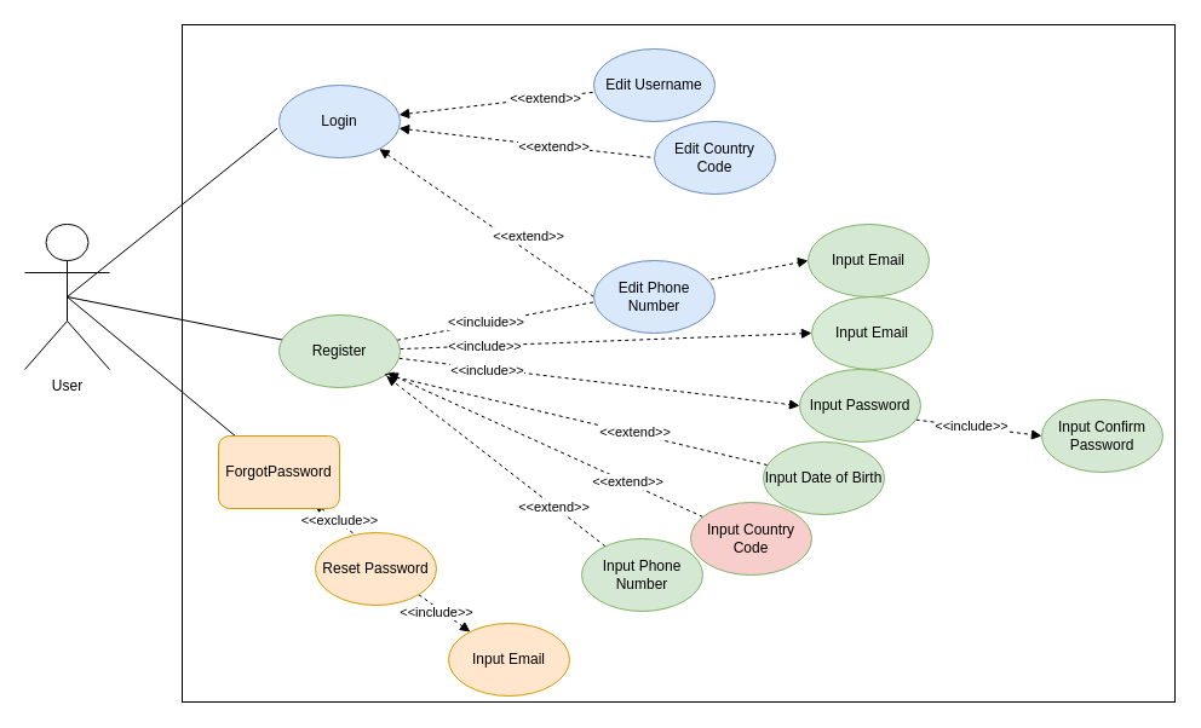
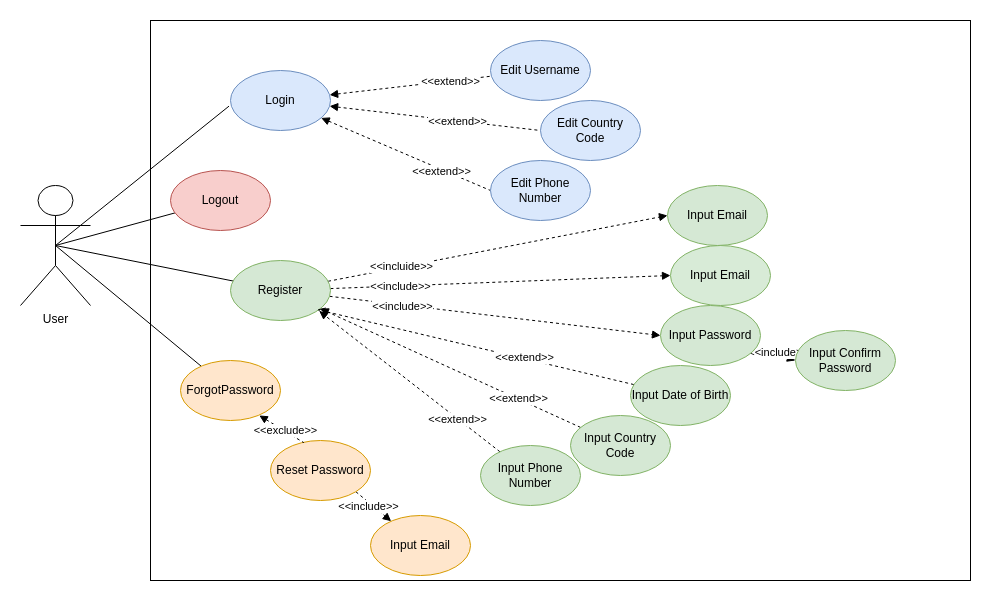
+ <mxCell id="13" value="Logout" style="ellipse;whiteSpace=wrap;html=1;fillColor=#f8cecc;strokeColor=#b85450;" vertex="1" parent="1"><mxGeometry x="170" y="170" width="100" height="60" as="geometry" /></mxCell>
+ <mxCell id="12" style="edgeStyle=none;rounded=0;jumpStyle=none;orthogonalLoop=1;jettySize=auto;html=1;entryX=0.5;entryY=0.5;entryDx=0;entryDy=0;entryPerimeter=0;endArrow=none;endFill=0;" edge="1" parent="1" source="13" target="2"><mxGeometry relative="1" as="geometry" /></mxCell>
- <mxCell id="26" value="Edit Phone Number" style="ellipse;whiteSpace=wrap;html=1;fillColor=#dae8fc;strokeColor=#6c8ebf;" vertex="1" parent="1"><mxGeometry x="490" y="215" width="100" height="60" as="geometry" /></mxCell>
+ <mxCell id="26" value="Edit Phone Number" style="ellipse;whiteSpace=wrap;html=1;fillColor=#dae8fc;strokeColor=#6c8ebf;" vertex="1" parent="1"><mxGeometry x="490" y="160" width="100" height="60" as="geometry" /></mxCell>
- <mxCell id="33" value="Input Confirm Password" style="ellipse;whiteSpace=wrap;html=1;fillColor=#d5e8d4;strokeColor=#82b366;" vertex="1" parent="1"><mxGeometry x="860" y="330" width="100" height="60" as="geometry" /></mxCell>
+ <mxCell id="33" value="Input Confirm Password" style="ellipse;whiteSpace=wrap;html=1;fillColor=#d5e8d4;strokeColor=#82b366;" vertex="1" parent="1"><mxGeometry x="795" y="330" width="100" height="60" as="geometry" /></mxCell>
- <mxCell id="48" value="ForgotPassword" style="whiteSpace=wrap;html=1;fillColor=#ffe6cc;strokeColor=#d79b00;rounded=1;" vertex="1" parent="1"><mxGeometry x="180" y="360" width="100" height="60" as="geometry" /></mxCell>
+ <mxCell id="48" value="ForgotPassword" style="ellipse;whiteSpace=wrap;html=1;fillColor=#ffe6cc;strokeColor=#d79b00;" vertex="1" parent="1"><mxGeometry x="180" y="360" width="100" height="60" as="geometry" /></mxCell>
- <mxCell id="40" value="Input Country Code" style="ellipse;whiteSpace=wrap;html=1;fillColor=#f8cecc;strokeColor=#82b366;" vertex="1" parent="1"><mxGeometry x="570" y="415" width="100" height="60" as="geometry" /></mxCell>
+ <mxCell id="40" value="Input Country Code" style="ellipse;whiteSpace=wrap;html=1;fillColor=#d5e8d4;strokeColor=#82b366;" vertex="1" parent="1"><mxGeometry x="570" y="415" width="100" height="60" as="geometry" /></mxCell>
- <mxCell id="24" value="Reset Password" style="ellipse;whiteSpace=wrap;html=1;fillColor=#ffe6cc;strokeColor=#d79b00;" vertex="1" parent="1"><mxGeometry x="260" y="440" width="100" height="60" as="geometry" /></mxCell>
+ <mxCell id="24" value="Reset Password" style="ellipse;whiteSpace=wrap;html=1;fillColor=#ffe6cc;strokeColor=#d79b00;" vertex="1" parent="1"><mxGeometry x="270" y="440" width="100" height="60" as="geometry" /></mxCell>
